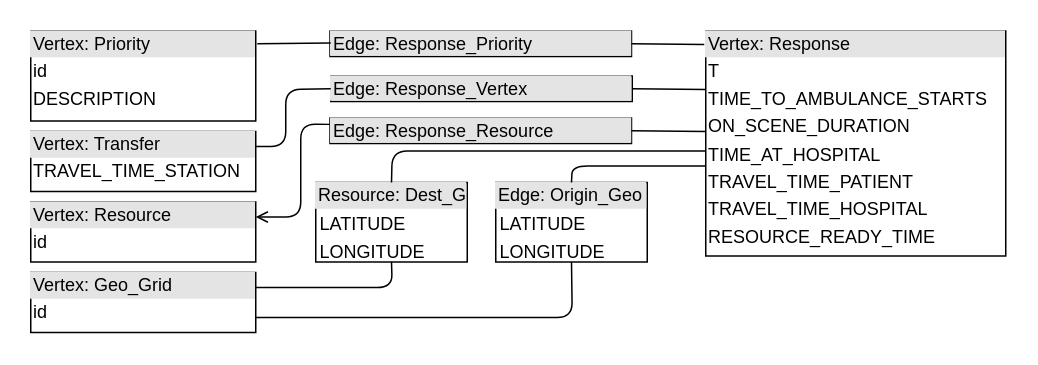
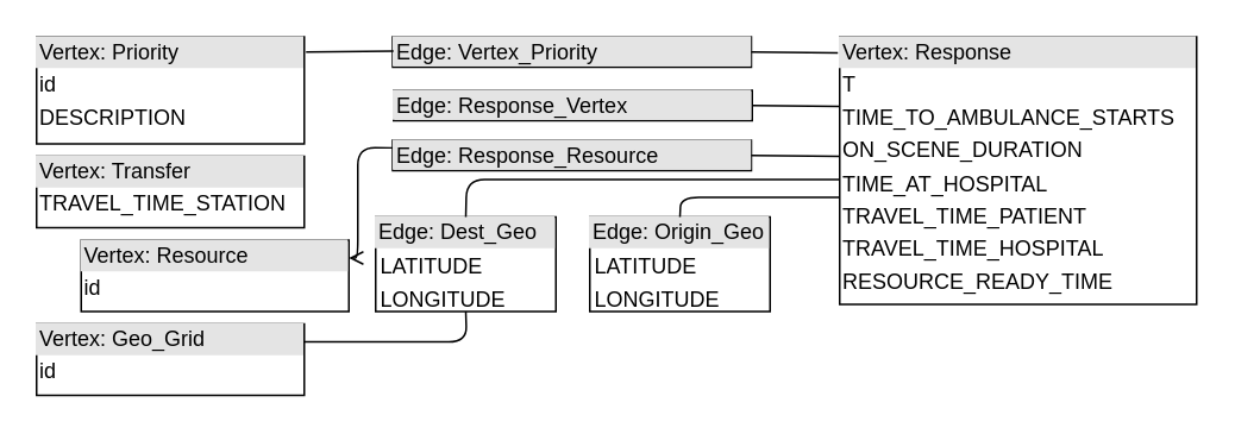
- <mxCell id="6" value="&lt;div style=&quot;box-sizing: border-box ; width: 100% ; background: #e4e4e4 ; padding: 2px&quot;&gt;Edge: Response_Priority&lt;/div&gt;&lt;table style=&quot;width: 100% ; font-size: 1em&quot; cellpadding=&quot;2&quot; cellspacing=&quot;0&quot;&gt;&lt;tbody&gt;&lt;/tbody&gt;&lt;/table&gt;" style="verticalAlign=top;align=left;overflow=fill;html=1;" parent="1" vertex="1"><mxGeometry x="219.5" y="20" width="201" height="17" as="geometry" /></mxCell>
+ <mxCell id="6" value="&lt;div style=&quot;box-sizing: border-box ; width: 100% ; background: #e4e4e4 ; padding: 2px&quot;&gt;Edge: Vertex_Priority&lt;/div&gt;&lt;table style=&quot;width: 100% ; font-size: 1em&quot; cellpadding=&quot;2&quot; cellspacing=&quot;0&quot;&gt;&lt;tbody&gt;&lt;/tbody&gt;&lt;/table&gt;" style="verticalAlign=top;align=left;overflow=fill;html=1;" parent="1" vertex="1"><mxGeometry x="219.5" y="20" width="201" height="17" as="geometry" /></mxCell>
- <mxCell id="11" value="" style="endArrow=none;html=1;entryX=1;entryY=0.25;entryDx=0;entryDy=0;exitX=0;exitY=0.5;exitDx=0;exitDy=0;" parent="1" edge="1" target="4" source="7"><mxGeometry width="50" height="50" relative="1" as="geometry"><mxPoint x="219" y="70" as="sourcePoint" /><mxPoint x="170" y="113.5" as="targetPoint" /><Array as="points"><mxPoint x="190" y="59" /><mxPoint x="190" y="97" /></Array></mxGeometry></mxCell>
- <mxCell id="16" value="&lt;div style=&quot;box-sizing: border-box ; width: 100% ; background: #e4e4e4 ; padding: 2px&quot;&gt;Resource: Dest_Geo&lt;/div&gt;&lt;table&gt;&lt;tbody&gt;&lt;tr&gt;&lt;td&gt;LATITUDE&lt;/td&gt;&lt;/tr&gt;&lt;tr&gt;&lt;td&gt;LONGITUDE&lt;/td&gt;&lt;/tr&gt;&lt;/tbody&gt;&lt;/table&gt;&lt;table style=&quot;width: 100% ; font-size: 1em&quot; cellpadding=&quot;2&quot; cellspacing=&quot;0&quot;&gt;&lt;tbody&gt;&lt;/tbody&gt;&lt;/table&gt;" style="verticalAlign=top;align=left;overflow=fill;html=1;" vertex="1" parent="1"><mxGeometry x="210" y="121" width="101" height="53" as="geometry" /></mxCell>
+ <mxCell id="16" value="&lt;div style=&quot;box-sizing: border-box ; width: 100% ; background: #e4e4e4 ; padding: 2px&quot;&gt;Edge: Dest_Geo&lt;/div&gt;&lt;table&gt;&lt;tbody&gt;&lt;tr&gt;&lt;td&gt;LATITUDE&lt;/td&gt;&lt;/tr&gt;&lt;tr&gt;&lt;td&gt;LONGITUDE&lt;/td&gt;&lt;/tr&gt;&lt;/tbody&gt;&lt;/table&gt;&lt;table style=&quot;width: 100% ; font-size: 1em&quot; cellpadding=&quot;2&quot; cellspacing=&quot;0&quot;&gt;&lt;tbody&gt;&lt;/tbody&gt;&lt;/table&gt;" style="verticalAlign=top;align=left;overflow=fill;html=1;" vertex="1" parent="1"><mxGeometry x="210" y="121" width="101" height="53" as="geometry" /></mxCell>
- <mxCell id="5" value="&lt;div style=&quot;box-sizing: border-box ; width: 100% ; background: #e4e4e4 ; padding: 2px&quot;&gt;Vertex: Resource&lt;/div&gt;&lt;table style=&quot;width: 100% ; font-size: 1em&quot; cellpadding=&quot;2&quot; cellspacing=&quot;0&quot;&gt;&lt;tbody&gt;&lt;tr&gt;&lt;td&gt;id&lt;/td&gt;&lt;/tr&gt;&lt;tr&gt;&lt;td&gt;&lt;/td&gt;&lt;/tr&gt;&lt;/tbody&gt;&lt;/table&gt;" style="verticalAlign=top;align=left;overflow=fill;html=1;" parent="1" vertex="1"><mxGeometry x="20" y="134" width="150" height="40" as="geometry" /></mxCell>
+ <mxCell id="5" value="&lt;div style=&quot;box-sizing: border-box ; width: 100% ; background: #e4e4e4 ; padding: 2px&quot;&gt;Vertex: Resource&lt;/div&gt;&lt;table style=&quot;width: 100% ; font-size: 1em&quot; cellpadding=&quot;2&quot; cellspacing=&quot;0&quot;&gt;&lt;tbody&gt;&lt;tr&gt;&lt;td&gt;id&lt;/td&gt;&lt;/tr&gt;&lt;tr&gt;&lt;td&gt;&lt;/td&gt;&lt;/tr&gt;&lt;/tbody&gt;&lt;/table&gt;" style="verticalAlign=top;align=left;overflow=fill;html=1;" parent="1" vertex="1"><mxGeometry x="45" y="134" width="150" height="40" as="geometry" /></mxCell>
- <mxCell id="19" value="" style="endArrow=none;html=1;entryX=1;entryY=0.75;entryDx=0;entryDy=0;exitX=0.5;exitY=1;exitDx=0;exitDy=0;" edge="1" parent="1" source="15" target="17"><mxGeometry width="50" height="50" relative="1" as="geometry"><mxPoint x="470" y="190.5" as="sourcePoint" /><mxPoint x="420.5" y="190" as="targetPoint" /><Array as="points"><mxPoint x="381" y="211" /></Array></mxGeometry></mxCell>
